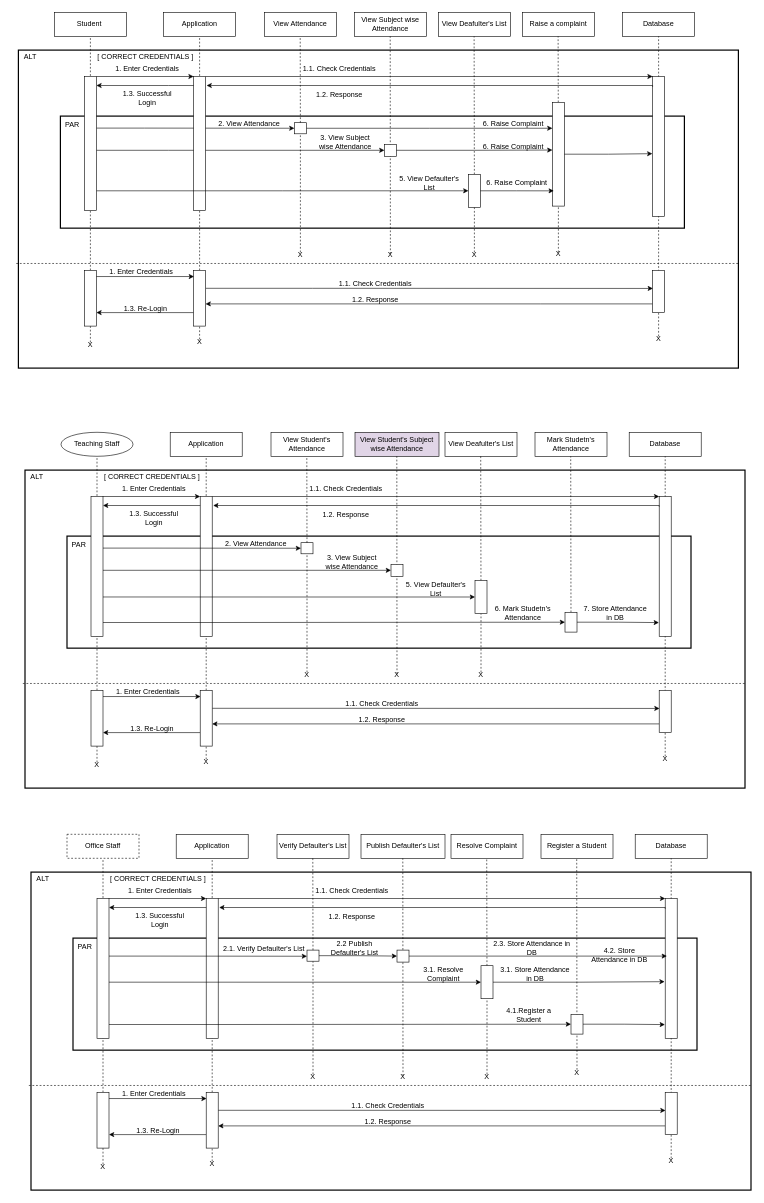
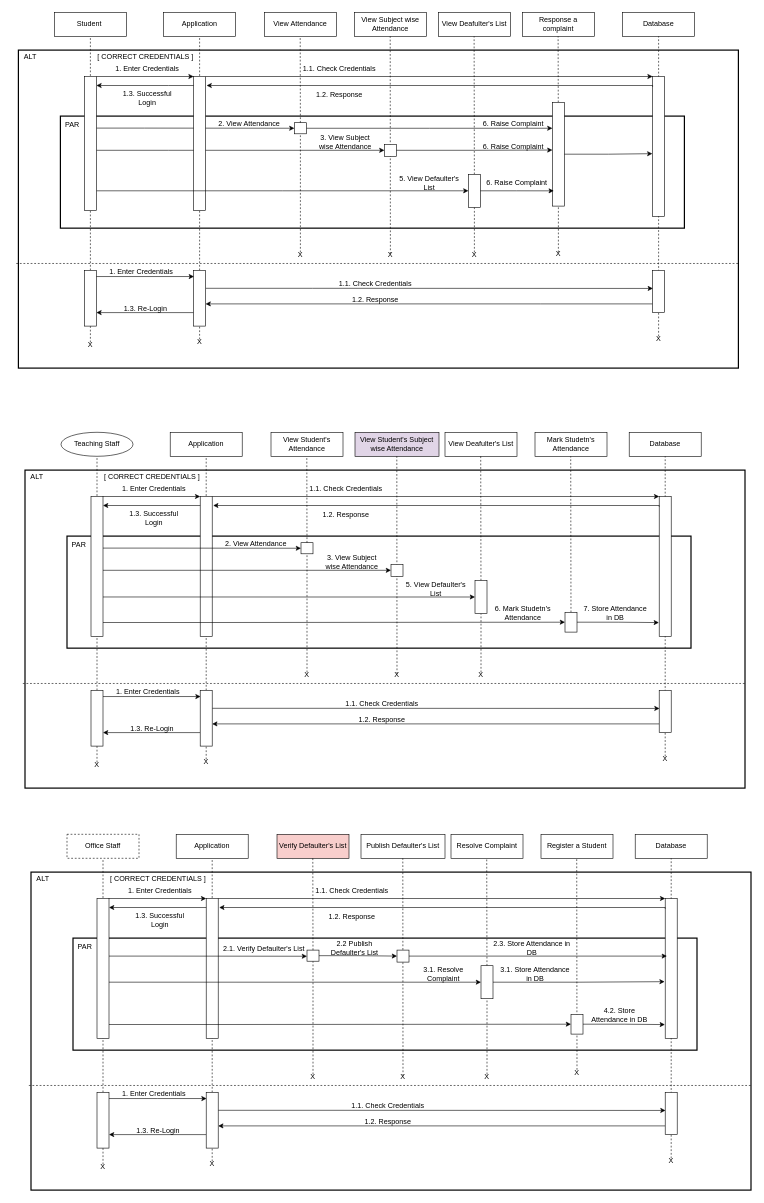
- <mxCell id="23" value="Raise a complaint" style="rounded=0;whiteSpace=wrap;html=1;" vertex="1" parent="1"><mxGeometry x="870" y="20" width="120" height="40" as="geometry" /></mxCell>
+ <mxCell id="23" value="Response a complaint" style="rounded=0;whiteSpace=wrap;html=1;" vertex="1" parent="1"><mxGeometry x="870" y="20" width="120" height="40" as="geometry" /></mxCell>
- <mxCell id="153" value="Verify Defaulter's List" style="rounded=0;whiteSpace=wrap;html=1;" vertex="1" parent="1"><mxGeometry x="461" y="1390" width="120" height="40" as="geometry" /></mxCell>
+ <mxCell id="153" value="Verify Defaulter's List" style="rounded=0;whiteSpace=wrap;html=1;fillColor=#f8cecc;" vertex="1" parent="1"><mxGeometry x="461" y="1390" width="120" height="40" as="geometry" /></mxCell>
- <mxCell id="201" value="4.2. Store Attendance in DB" style="text;html=1;align=center;verticalAlign=middle;whiteSpace=wrap;rounded=0;" vertex="1" parent="1"><mxGeometry x="977" y="1576" width="110" height="30" as="geometry" /></mxCell>
+ <mxCell id="201" value="4.2. Store Attendance in DB" style="text;html=1;align=center;verticalAlign=middle;whiteSpace=wrap;rounded=0;" vertex="1" parent="1"><mxGeometry x="977" y="1676" width="110" height="30" as="geometry" /></mxCell>
- <mxCell id="200" value="4.1.Register a Student" style="text;html=1;align=center;verticalAlign=middle;whiteSpace=wrap;rounded=0;" vertex="1" parent="1"><mxGeometry x="826" y="1676" width="110" height="30" as="geometry" /></mxCell>
